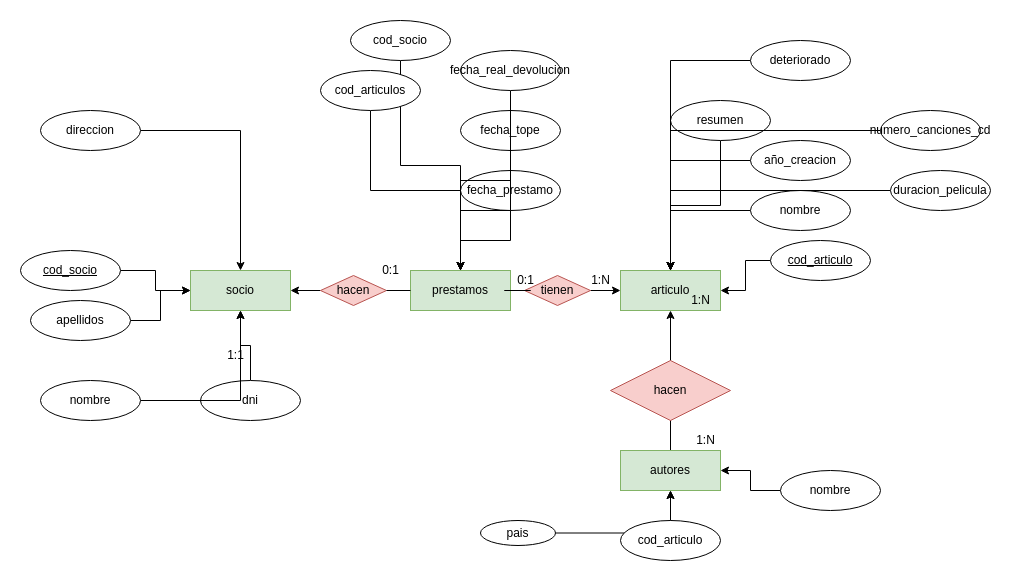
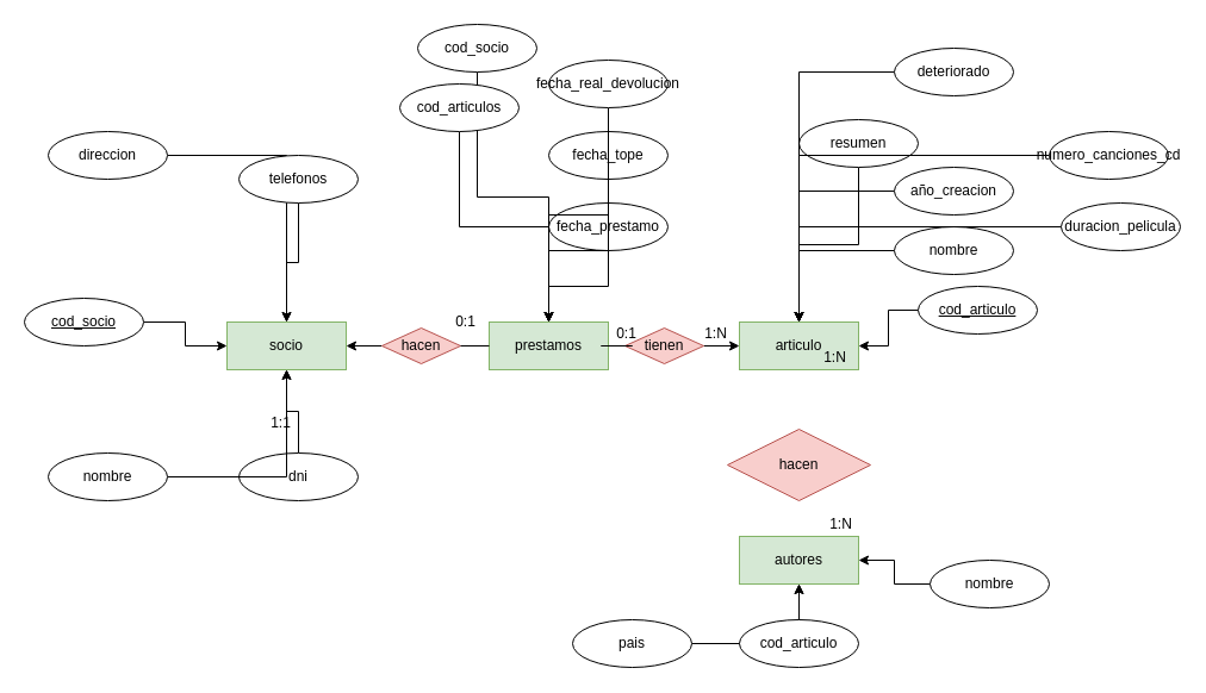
- <mxCell id="61" value="cod_articulos" style="ellipse;whiteSpace=wrap;html=1;align=center;" vertex="1" parent="1"><mxGeometry x="320" y="70" width="100" height="40" as="geometry" /></mxCell>
+ <mxCell id="61" value="cod_articulos" style="ellipse;whiteSpace=wrap;html=1;align=center;" vertex="1" parent="1"><mxGeometry x="335" y="70" width="100" height="40" as="geometry" /></mxCell>
+ <mxCell id="13" value="telefonos" style="ellipse;whiteSpace=wrap;html=1;align=center;" parent="1" vertex="1"><mxGeometry x="200" y="130" width="100" height="40" as="geometry" /></mxCell>
+ <mxCell id="12" style="edgeStyle=orthogonalEdgeStyle;rounded=0;orthogonalLoop=1;jettySize=auto;html=1;" parent="1" source="13" target="14" edge="1"><mxGeometry relative="1" as="geometry" /></mxCell>
- <mxCell id="7" value="apellidos" style="ellipse;whiteSpace=wrap;html=1;align=center;" parent="1" vertex="1"><mxGeometry x="30" y="300" width="100" height="40" as="geometry" /></mxCell>
- <mxCell id="6" style="edgeStyle=orthogonalEdgeStyle;rounded=0;orthogonalLoop=1;jettySize=auto;html=1;" parent="1" source="7" target="14" edge="1"><mxGeometry relative="1" as="geometry" /></mxCell>
- <mxCell id="24" style="edgeStyle=orthogonalEdgeStyle;rounded=0;orthogonalLoop=1;jettySize=auto;html=1;" edge="1" parent="1" source="25" target="15"><mxGeometry relative="1" as="geometry" /></mxCell>
- <mxCell id="29" value="pais" style="ellipse;whiteSpace=wrap;html=1;align=center;" vertex="1" parent="1"><mxGeometry x="480" y="520" width="75" height="25" as="geometry" /></mxCell>
+ <mxCell id="29" value="pais" style="ellipse;whiteSpace=wrap;html=1;align=center;" vertex="1" parent="1"><mxGeometry x="480" y="520" width="100" height="40" as="geometry" /></mxCell>
